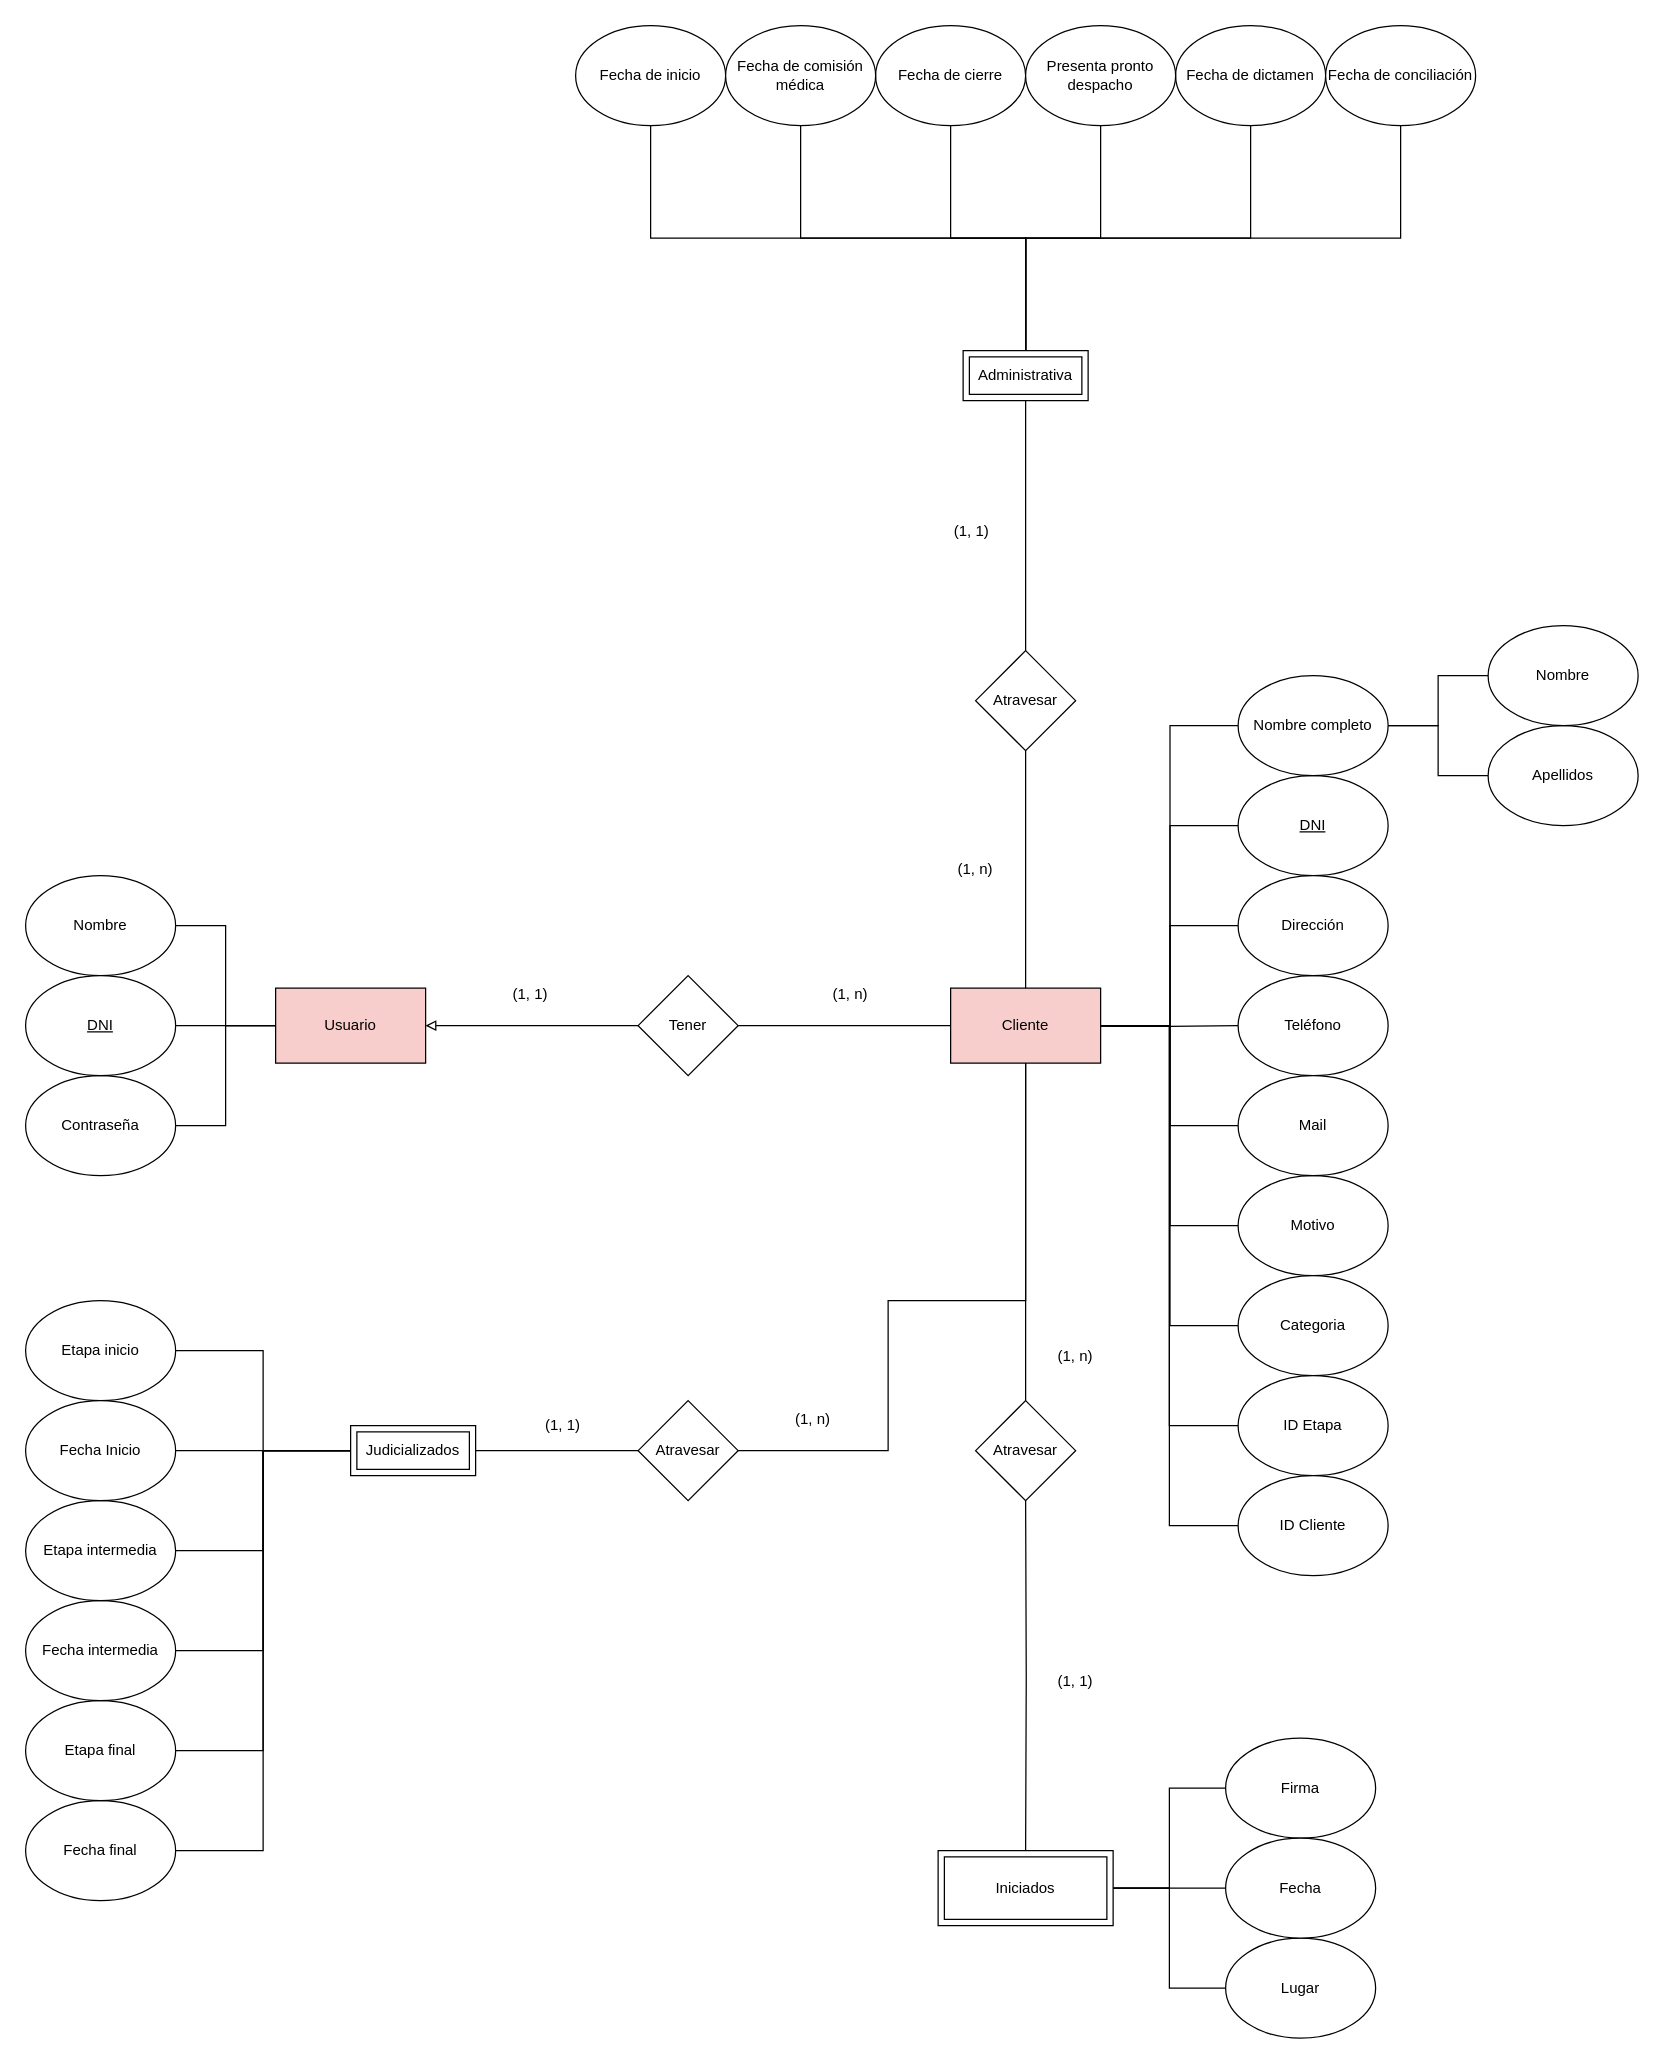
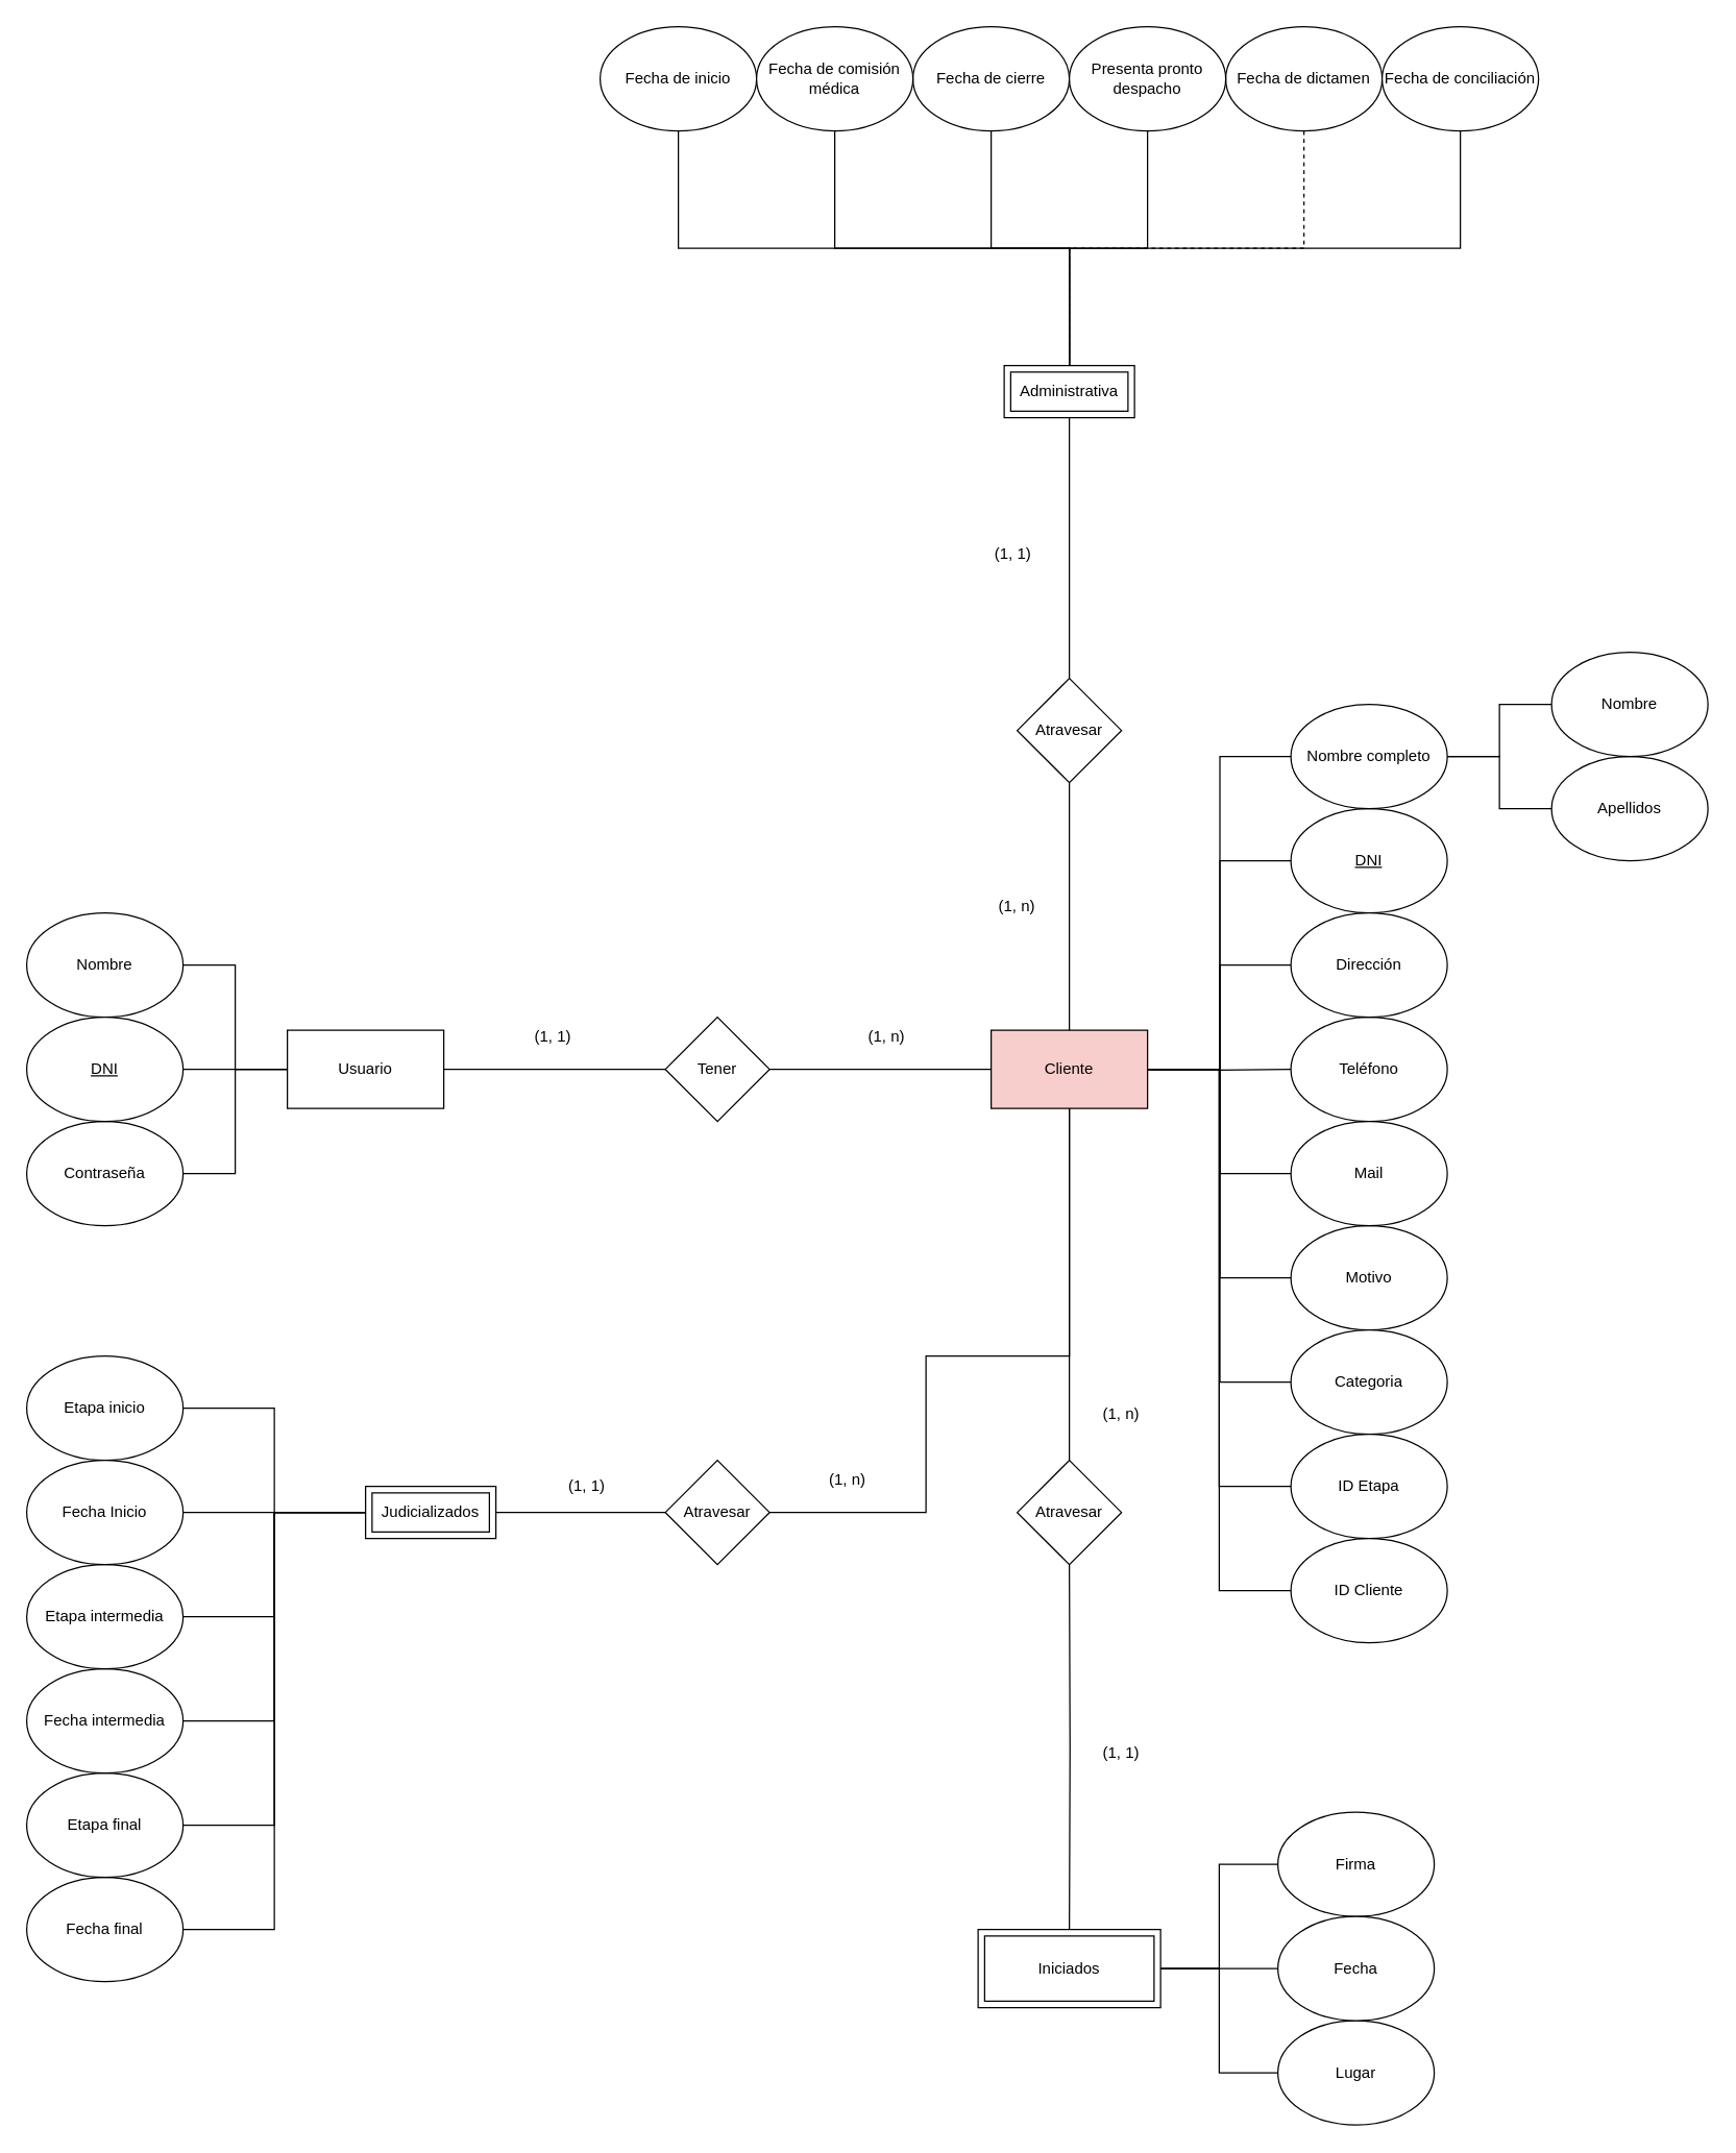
- <mxCell id="54" style="edgeStyle=orthogonalEdgeStyle;rounded=0;orthogonalLoop=1;jettySize=auto;html=1;exitX=0.5;exitY=1;exitDx=0;exitDy=0;entryX=0.5;entryY=0;entryDx=0;entryDy=0;endArrow=none;endFill=0;" edge="1" parent="1" source="55" target="51"><mxGeometry relative="1" as="geometry" /></mxCell>
+ <mxCell id="54" style="edgeStyle=orthogonalEdgeStyle;rounded=0;orthogonalLoop=1;jettySize=auto;html=1;exitX=0.5;exitY=1;exitDx=0;exitDy=0;entryX=0.5;entryY=0;entryDx=0;entryDy=0;endArrow=none;endFill=0;dashed=1;" edge="1" parent="1" source="55" target="51"><mxGeometry relative="1" as="geometry" /></mxCell>
- <mxCell id="2" value="Usuario" style="rounded=0;whiteSpace=wrap;html=1;fillColor=#f8cecc;" vertex="1" parent="1"><mxGeometry x="220" y="790" width="120" height="60" as="geometry" /></mxCell>
+ <mxCell id="2" value="Usuario" style="rounded=0;whiteSpace=wrap;html=1;" vertex="1" parent="1"><mxGeometry x="220" y="790" width="120" height="60" as="geometry" /></mxCell>
- <mxCell id="20" style="edgeStyle=orthogonalEdgeStyle;rounded=0;orthogonalLoop=1;jettySize=auto;html=1;exitX=0;exitY=0.5;exitDx=0;exitDy=0;entryX=1;entryY=0.5;entryDx=0;entryDy=0;endArrow=block;endFill=0;" edge="1" parent="1" source="22" target="2"><mxGeometry relative="1" as="geometry" /></mxCell>
+ <mxCell id="20" style="edgeStyle=orthogonalEdgeStyle;rounded=0;orthogonalLoop=1;jettySize=auto;html=1;exitX=0;exitY=0.5;exitDx=0;exitDy=0;entryX=1;entryY=0.5;entryDx=0;entryDy=0;endArrow=none;endFill=0;" edge="1" parent="1" source="22" target="2"><mxGeometry relative="1" as="geometry" /></mxCell>
